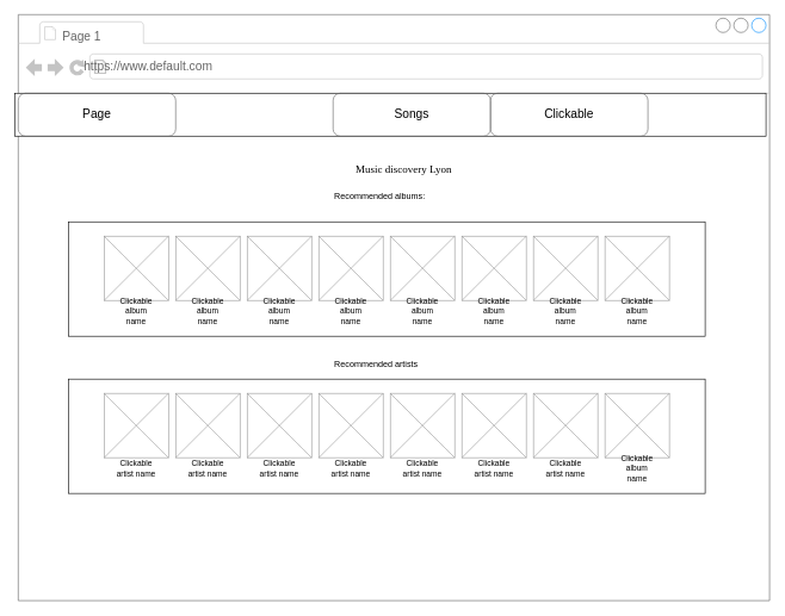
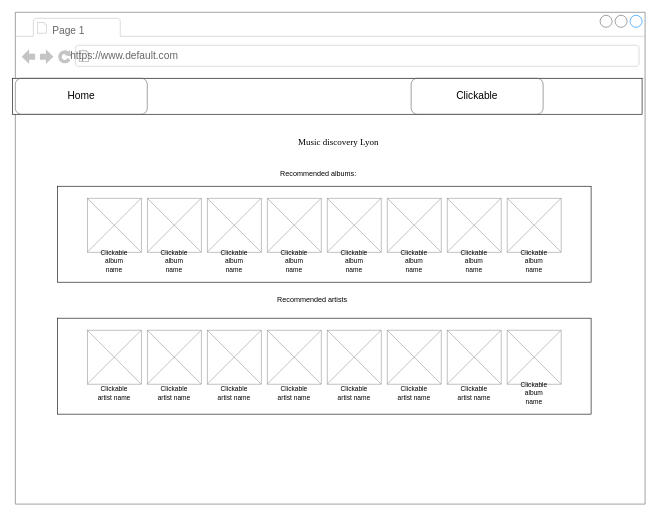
- <mxCell id="9" value="&lt;div&gt;Page&lt;/div&gt;" style="strokeWidth=1;shadow=0;dashed=0;align=center;html=1;shape=mxgraph.mockup.buttons.button;strokeColor=#666666;mainText=;buttonStyle=round;fontSize=17;fontStyle=0;fillColor=none;whiteSpace=wrap;rounded=0;labelBackgroundColor=none;" parent="2" vertex="1"><mxGeometry y="110" width="220" height="60" as="geometry" /></mxCell>
+ <mxCell id="9" value="&lt;div&gt;Home&lt;/div&gt;" style="strokeWidth=1;shadow=0;dashed=0;align=center;html=1;shape=mxgraph.mockup.buttons.button;strokeColor=#666666;mainText=;buttonStyle=round;fontSize=17;fontStyle=0;fillColor=none;whiteSpace=wrap;rounded=0;labelBackgroundColor=none;" parent="2" vertex="1"><mxGeometry y="110" width="220" height="60" as="geometry" /></mxCell>
- <mxCell id="10" value="Songs" style="strokeWidth=1;shadow=0;dashed=0;align=center;html=1;shape=mxgraph.mockup.buttons.button;strokeColor=#666666;mainText=;buttonStyle=round;fontSize=17;fontStyle=0;fillColor=none;whiteSpace=wrap;rounded=0;labelBackgroundColor=none;" parent="2" vertex="1"><mxGeometry x="440" y="110" width="220" height="60" as="geometry" /></mxCell>
- <mxCell id="7" value="Recommended albums:" style="text;spacingTop=-5;whiteSpace=wrap;html=1;align=left;fontSize=12;fontFamily=Helvetica;fillColor=none;strokeColor=none;rounded=0;shadow=1;labelBackgroundColor=none;" parent="2" vertex="1"><mxGeometry x="440" y="245" width="150" height="25" as="geometry" /></mxCell>
+ <mxCell id="7" value="Recommended albums:" style="text;spacingTop=-5;whiteSpace=wrap;html=1;align=left;fontSize=12;fontFamily=Helvetica;fillColor=none;strokeColor=none;rounded=0;shadow=1;labelBackgroundColor=none;" parent="2" vertex="1"><mxGeometry x="440" y="260" width="150" height="25" as="geometry" /></mxCell>
- <mxCell id="29" value="Recommended artists" style="text;spacingTop=-5;whiteSpace=wrap;html=1;align=left;fontSize=12;fontFamily=Helvetica;fillColor=none;strokeColor=none;rounded=0;shadow=1;labelBackgroundColor=none;" vertex="1" parent="2"><mxGeometry x="440" y="480" width="150" height="25" as="geometry" /></mxCell>
+ <mxCell id="29" value="Recommended artists" style="text;spacingTop=-5;whiteSpace=wrap;html=1;align=left;fontSize=12;fontFamily=Helvetica;fillColor=none;strokeColor=none;rounded=0;shadow=1;labelBackgroundColor=none;" vertex="1" parent="2"><mxGeometry x="435" y="470" width="150" height="25" as="geometry" /></mxCell>
